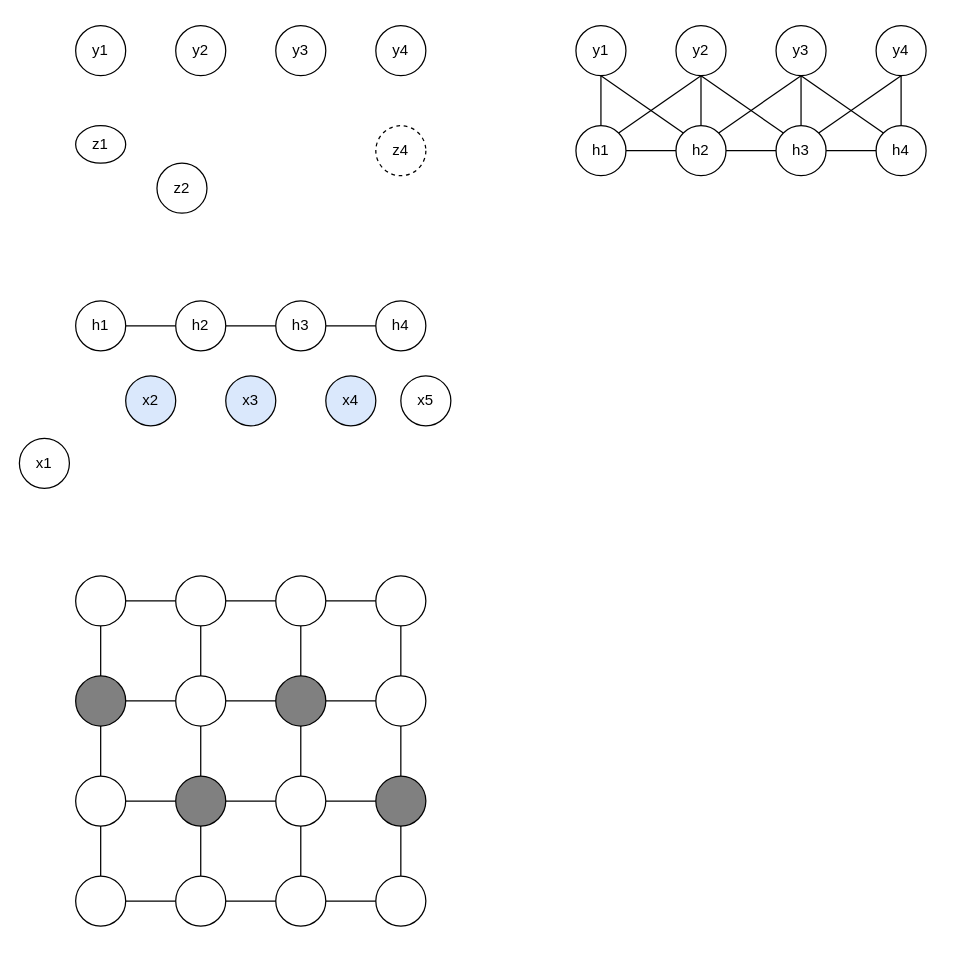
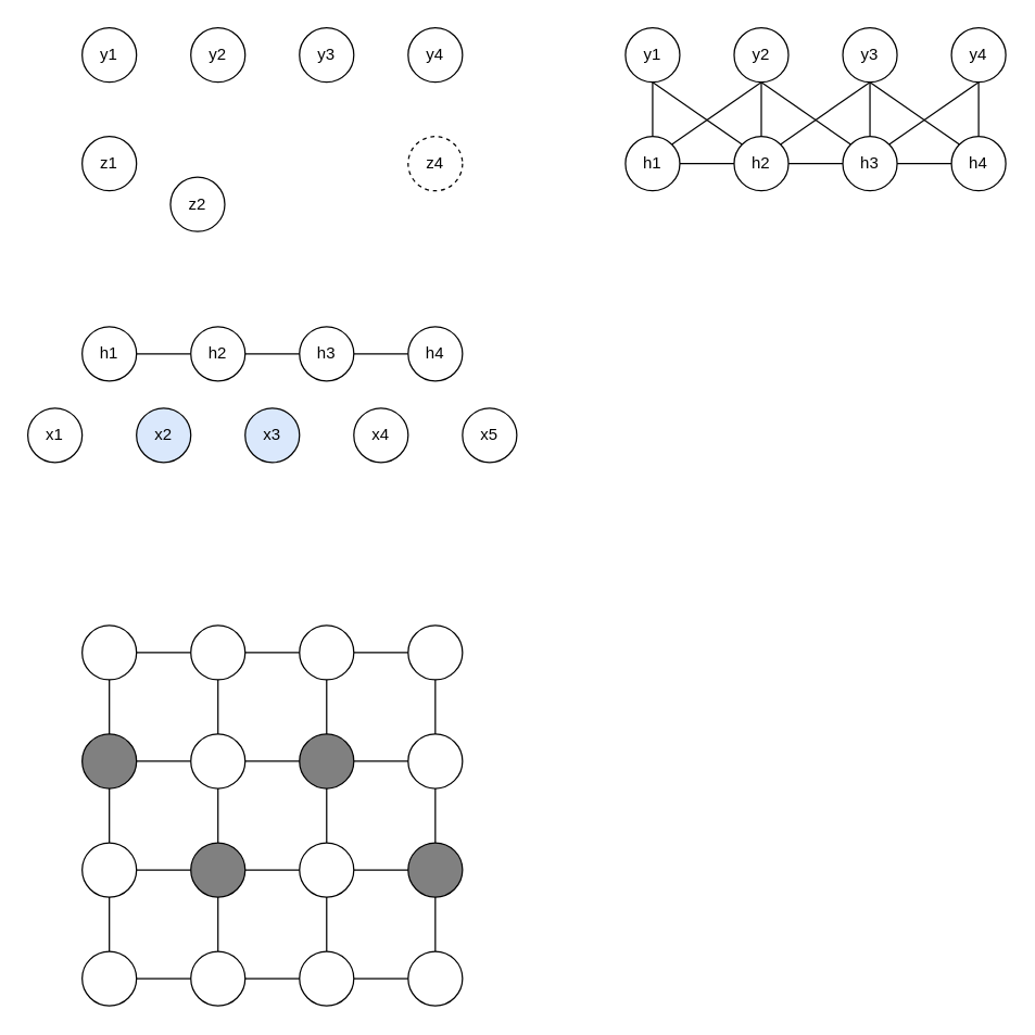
- <mxCell id="17" value="z1" style="ellipse;whiteSpace=wrap;html=1;aspect=fixed;" vertex="1" parent="1"><mxGeometry x="60" y="100" width="40" height="30" as="geometry" /></mxCell>
+ <mxCell id="17" value="z1" style="ellipse;whiteSpace=wrap;html=1;aspect=fixed;" vertex="1" parent="1"><mxGeometry x="60" y="100" width="40" height="40" as="geometry" /></mxCell>
- <mxCell id="11" value="x4" style="ellipse;whiteSpace=wrap;html=1;aspect=fixed;fillColor=#dae8fc;" vertex="1" parent="1"><mxGeometry x="260" y="300" width="40" height="40" as="geometry" /></mxCell>
+ <mxCell id="11" value="x4" style="ellipse;whiteSpace=wrap;html=1;aspect=fixed;" vertex="1" parent="1"><mxGeometry x="260" y="300" width="40" height="40" as="geometry" /></mxCell>
- <mxCell id="10" value="x5" style="ellipse;whiteSpace=wrap;html=1;aspect=fixed;" vertex="1" parent="1"><mxGeometry x="320" y="300" width="40" height="40" as="geometry" /></mxCell>
+ <mxCell id="10" value="x5" style="ellipse;whiteSpace=wrap;html=1;aspect=fixed;" vertex="1" parent="1"><mxGeometry x="340" y="300" width="40" height="40" as="geometry" /></mxCell>
- <mxCell id="9" value="x1" style="ellipse;whiteSpace=wrap;html=1;aspect=fixed;" vertex="1" parent="1"><mxGeometry x="15" y="350" width="40" height="40" as="geometry" /></mxCell>
+ <mxCell id="9" value="x1" style="ellipse;whiteSpace=wrap;html=1;aspect=fixed;" vertex="1" parent="1"><mxGeometry x="20" y="300" width="40" height="40" as="geometry" /></mxCell>
